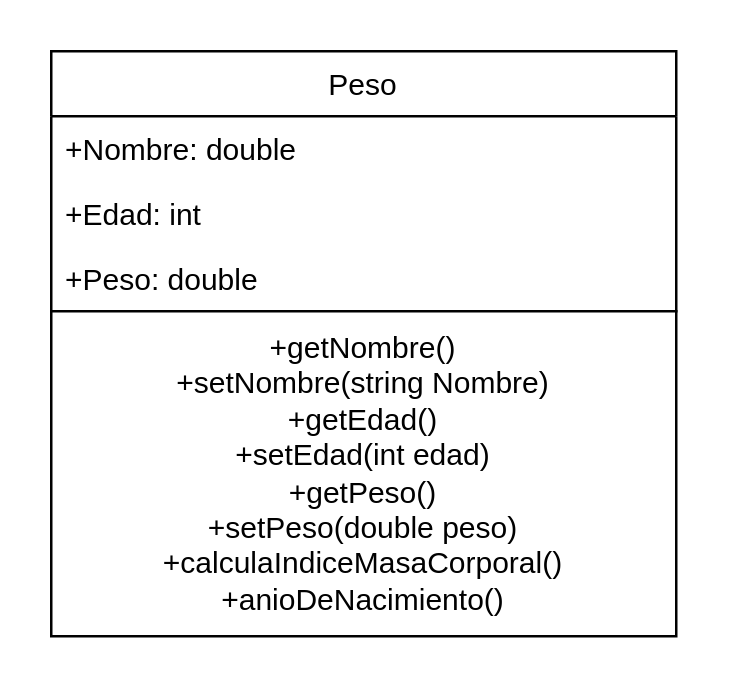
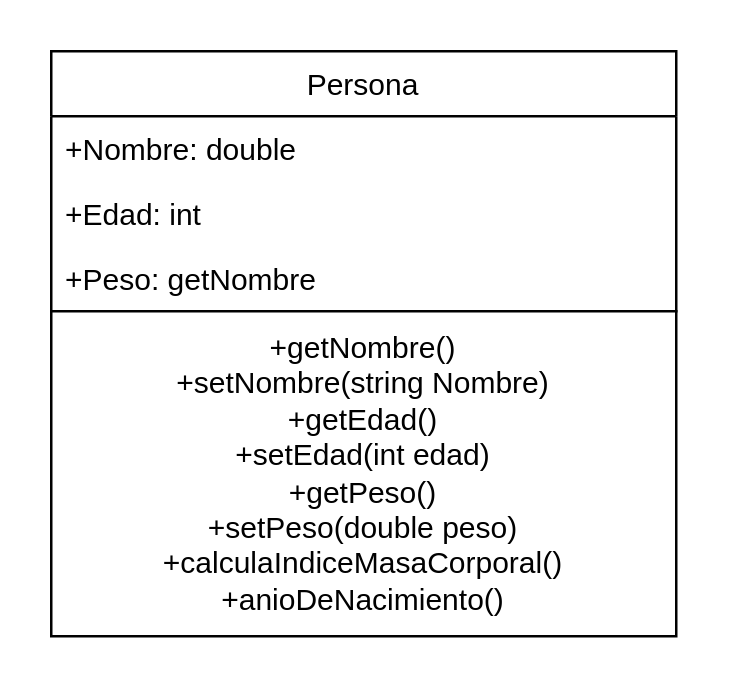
- <mxCell id="2" value="Peso" style="swimlane;fontStyle=0;childLayout=stackLayout;horizontal=1;startSize=26;horizontalStack=0;resizeParent=1;resizeParentMax=0;resizeLast=0;collapsible=1;marginBottom=0;" vertex="1" parent="1"><mxGeometry x="20" y="20" width="250" height="104" as="geometry" /></mxCell>
+ <mxCell id="2" value="Persona" style="swimlane;fontStyle=0;childLayout=stackLayout;horizontal=1;startSize=26;horizontalStack=0;resizeParent=1;resizeParentMax=0;resizeLast=0;collapsible=1;marginBottom=0;" vertex="1" parent="1"><mxGeometry x="20" y="20" width="250" height="104" as="geometry" /></mxCell>
- <mxCell id="5" value="+Peso: double&#10;" style="text;strokeColor=none;fillColor=none;align=left;verticalAlign=top;spacingLeft=4;spacingRight=4;overflow=hidden;rotatable=0;points=[[0,0.5],[1,0.5]];portConstraint=eastwest;" vertex="1" parent="2"><mxGeometry y="78" width="250" height="26" as="geometry" /></mxCell>
+ <mxCell id="5" value="+Peso: getNombre&#10;" style="text;strokeColor=none;fillColor=none;align=left;verticalAlign=top;spacingLeft=4;spacingRight=4;overflow=hidden;rotatable=0;points=[[0,0.5],[1,0.5]];portConstraint=eastwest;" vertex="1" parent="2"><mxGeometry y="78" width="250" height="26" as="geometry" /></mxCell>
